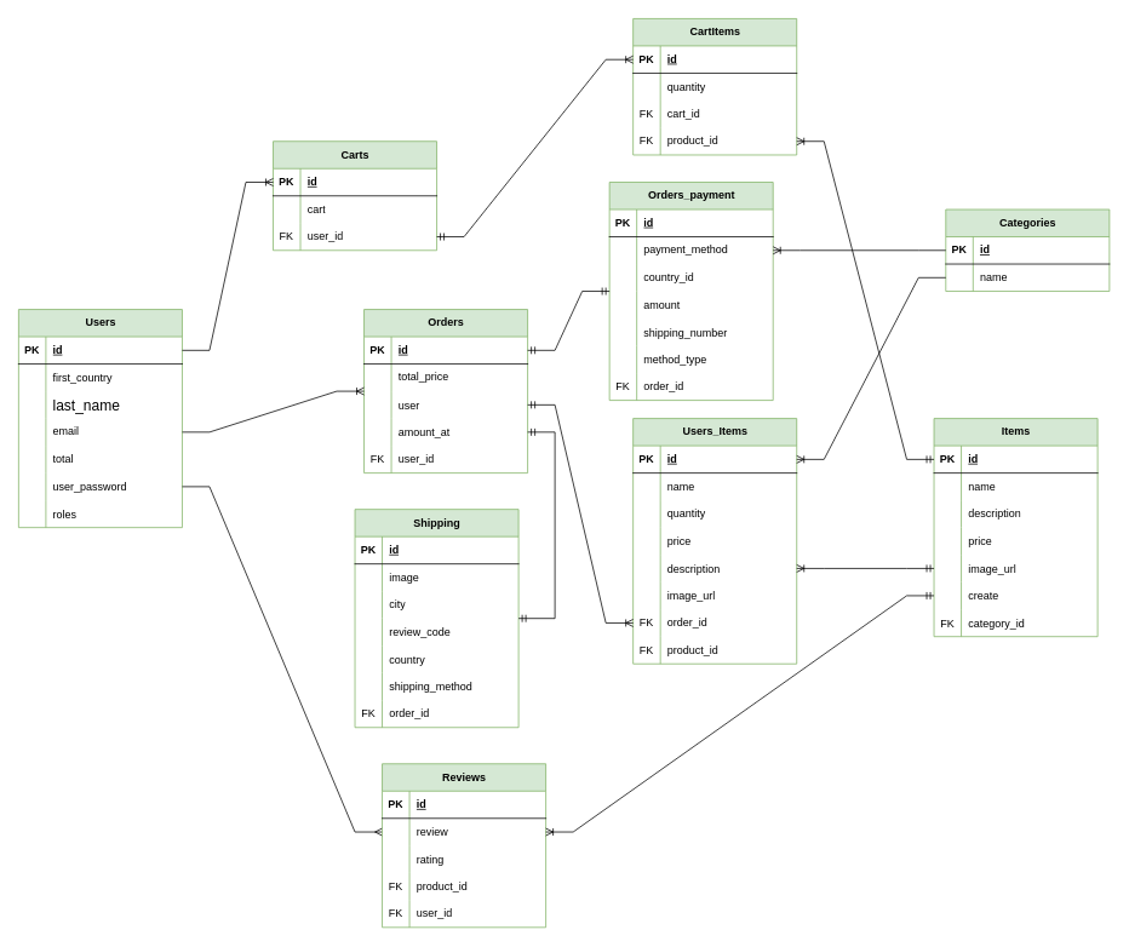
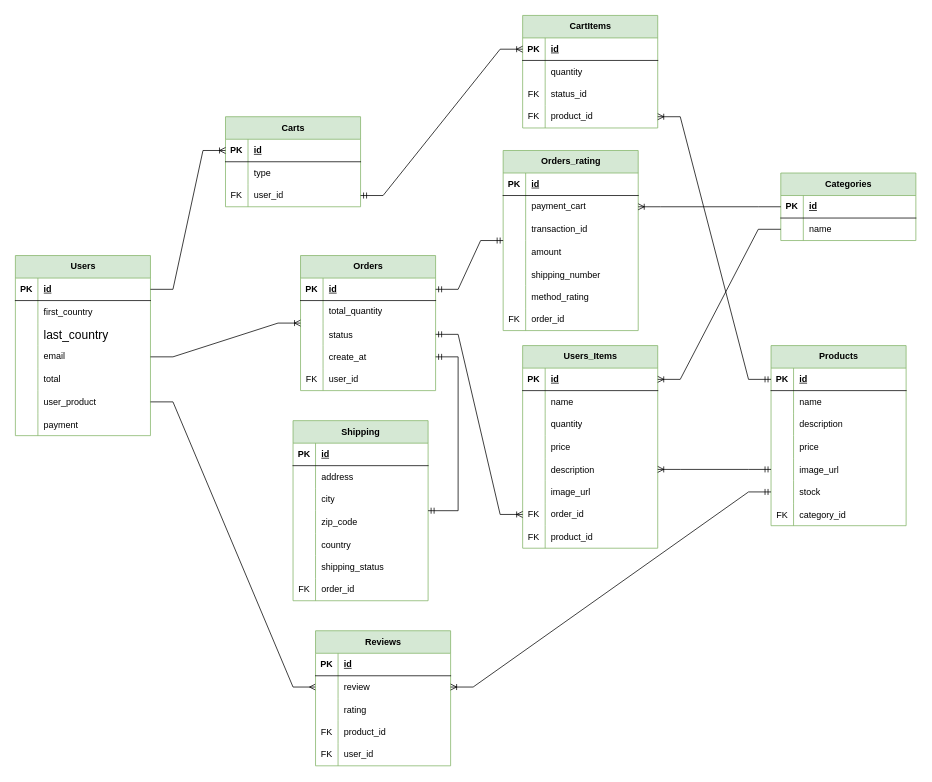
- <mxCell id="152" value="cart_id" style="shape=partialRectangle;connectable=0;fillColor=none;top=0;left=0;bottom=0;right=0;align=left;spacingLeft=6;overflow=hidden;whiteSpace=wrap;html=1;" parent="150" vertex="1"><mxGeometry x="30" width="150" height="30" as="geometry"><mxRectangle width="150" height="30" as="alternateBounds" /></mxGeometry></mxCell>
+ <mxCell id="152" value="status_id" style="shape=partialRectangle;connectable=0;fillColor=none;top=0;left=0;bottom=0;right=0;align=left;spacingLeft=6;overflow=hidden;whiteSpace=wrap;html=1;" parent="150" vertex="1"><mxGeometry x="30" width="150" height="30" as="geometry"><mxRectangle width="150" height="30" as="alternateBounds" /></mxGeometry></mxCell>
- <mxCell id="119" value="Orders_payment" style="shape=table;startSize=30;container=1;collapsible=1;childLayout=tableLayout;fixedRows=1;rowLines=0;fontStyle=1;align=center;resizeLast=1;html=1;fillColor=#d5e8d4;strokeColor=#82b366;" parent="1" vertex="1"><mxGeometry x="670" y="200" width="180" height="240" as="geometry" /></mxCell>
+ <mxCell id="119" value="Orders_rating" style="shape=table;startSize=30;container=1;collapsible=1;childLayout=tableLayout;fixedRows=1;rowLines=0;fontStyle=1;align=center;resizeLast=1;html=1;fillColor=#d5e8d4;strokeColor=#82b366;" parent="1" vertex="1"><mxGeometry x="670" y="200" width="180" height="240" as="geometry" /></mxCell>
- <mxCell id="163" value="cart" style="shape=partialRectangle;connectable=0;fillColor=none;top=0;left=0;bottom=0;right=0;align=left;spacingLeft=6;overflow=hidden;whiteSpace=wrap;html=1;" parent="161" vertex="1"><mxGeometry x="30" width="150" height="30" as="geometry"><mxRectangle width="150" height="30" as="alternateBounds" /></mxGeometry></mxCell>
+ <mxCell id="163" value="type" style="shape=partialRectangle;connectable=0;fillColor=none;top=0;left=0;bottom=0;right=0;align=left;spacingLeft=6;overflow=hidden;whiteSpace=wrap;html=1;" parent="161" vertex="1"><mxGeometry x="30" width="150" height="30" as="geometry"><mxRectangle width="150" height="30" as="alternateBounds" /></mxGeometry></mxCell>
- <mxCell id="125" value="payment_method" style="shape=partialRectangle;connectable=0;fillColor=none;top=0;left=0;bottom=0;right=0;align=left;spacingLeft=6;overflow=hidden;whiteSpace=wrap;html=1;" parent="123" vertex="1"><mxGeometry x="30" width="150" height="30" as="geometry"><mxRectangle width="150" height="30" as="alternateBounds" /></mxGeometry></mxCell>
+ <mxCell id="125" value="payment_cart" style="shape=partialRectangle;connectable=0;fillColor=none;top=0;left=0;bottom=0;right=0;align=left;spacingLeft=6;overflow=hidden;whiteSpace=wrap;html=1;" parent="123" vertex="1"><mxGeometry x="30" width="150" height="30" as="geometry"><mxRectangle width="150" height="30" as="alternateBounds" /></mxGeometry></mxCell>
- <mxCell id="128" value="country_id" style="shape=partialRectangle;connectable=0;fillColor=none;top=0;left=0;bottom=0;right=0;align=left;spacingLeft=6;overflow=hidden;whiteSpace=wrap;html=1;" parent="126" vertex="1"><mxGeometry x="30" width="150" height="30" as="geometry"><mxRectangle width="150" height="30" as="alternateBounds" /></mxGeometry></mxCell>
+ <mxCell id="128" value="transaction_id" style="shape=partialRectangle;connectable=0;fillColor=none;top=0;left=0;bottom=0;right=0;align=left;spacingLeft=6;overflow=hidden;whiteSpace=wrap;html=1;" parent="126" vertex="1"><mxGeometry x="30" width="150" height="30" as="geometry"><mxRectangle width="150" height="30" as="alternateBounds" /></mxGeometry></mxCell>
- <mxCell id="137" value="method_type" style="shape=partialRectangle;connectable=0;fillColor=none;top=0;left=0;bottom=0;right=0;align=left;spacingLeft=6;overflow=hidden;" parent="135" vertex="1"><mxGeometry x="30" width="150" height="30" as="geometry"><mxRectangle width="150" height="30" as="alternateBounds" /></mxGeometry></mxCell>
+ <mxCell id="137" value="method_rating" style="shape=partialRectangle;connectable=0;fillColor=none;top=0;left=0;bottom=0;right=0;align=left;spacingLeft=6;overflow=hidden;" parent="135" vertex="1"><mxGeometry x="30" width="150" height="30" as="geometry"><mxRectangle width="150" height="30" as="alternateBounds" /></mxGeometry></mxCell>
- <mxCell id="52" value="total_price" style="shape=partialRectangle;connectable=0;fillColor=none;top=0;left=0;bottom=0;right=0;align=left;spacingLeft=6;overflow=hidden;whiteSpace=wrap;html=1;" parent="50" vertex="1"><mxGeometry x="30" width="150" height="30" as="geometry"><mxRectangle width="150" height="30" as="alternateBounds" /></mxGeometry></mxCell>
+ <mxCell id="52" value="total_quantity" style="shape=partialRectangle;connectable=0;fillColor=none;top=0;left=0;bottom=0;right=0;align=left;spacingLeft=6;overflow=hidden;whiteSpace=wrap;html=1;" parent="50" vertex="1"><mxGeometry x="30" width="150" height="30" as="geometry"><mxRectangle width="150" height="30" as="alternateBounds" /></mxGeometry></mxCell>
- <mxCell id="11" value="last_name" style="shape=partialRectangle;connectable=0;fillColor=none;top=0;left=0;bottom=0;right=0;align=left;spacingLeft=6;overflow=hidden;fontSize=16;" vertex="1" parent="9"><mxGeometry x="30" width="150" height="30" as="geometry"><mxRectangle width="150" height="30" as="alternateBounds" /></mxGeometry></mxCell>
+ <mxCell id="11" value="last_country" style="shape=partialRectangle;connectable=0;fillColor=none;top=0;left=0;bottom=0;right=0;align=left;spacingLeft=6;overflow=hidden;fontSize=16;" vertex="1" parent="9"><mxGeometry x="30" width="150" height="30" as="geometry"><mxRectangle width="150" height="30" as="alternateBounds" /></mxGeometry></mxCell>
- <mxCell id="55" value="user" style="shape=partialRectangle;connectable=0;fillColor=none;top=0;left=0;bottom=0;right=0;align=left;spacingLeft=6;overflow=hidden;" parent="53" vertex="1"><mxGeometry x="30" width="150" height="30" as="geometry"><mxRectangle width="150" height="30" as="alternateBounds" /></mxGeometry></mxCell>
+ <mxCell id="55" value="status" style="shape=partialRectangle;connectable=0;fillColor=none;top=0;left=0;bottom=0;right=0;align=left;spacingLeft=6;overflow=hidden;" parent="53" vertex="1"><mxGeometry x="30" width="150" height="30" as="geometry"><mxRectangle width="150" height="30" as="alternateBounds" /></mxGeometry></mxCell>
- <mxCell id="58" value="amount_at" style="shape=partialRectangle;connectable=0;fillColor=none;top=0;left=0;bottom=0;right=0;align=left;spacingLeft=6;overflow=hidden;" parent="56" vertex="1"><mxGeometry x="30" width="150" height="30" as="geometry"><mxRectangle width="150" height="30" as="alternateBounds" /></mxGeometry></mxCell>
+ <mxCell id="58" value="create_at" style="shape=partialRectangle;connectable=0;fillColor=none;top=0;left=0;bottom=0;right=0;align=left;spacingLeft=6;overflow=hidden;" parent="56" vertex="1"><mxGeometry x="30" width="150" height="30" as="geometry"><mxRectangle width="150" height="30" as="alternateBounds" /></mxGeometry></mxCell>
- <mxCell id="24" value="Items" style="shape=table;startSize=30;container=1;collapsible=1;childLayout=tableLayout;fixedRows=1;rowLines=0;fontStyle=1;align=center;resizeLast=1;html=1;fillColor=#d5e8d4;strokeColor=#82b366;" parent="1" vertex="1"><mxGeometry x="1027" y="460" width="180" height="240" as="geometry" /></mxCell>
+ <mxCell id="24" value="Products" style="shape=table;startSize=30;container=1;collapsible=1;childLayout=tableLayout;fixedRows=1;rowLines=0;fontStyle=1;align=center;resizeLast=1;html=1;fillColor=#d5e8d4;strokeColor=#82b366;" parent="1" vertex="1"><mxGeometry x="1027" y="460" width="180" height="240" as="geometry" /></mxCell>
- <mxCell id="20" value="user_password" style="shape=partialRectangle;connectable=0;fillColor=none;top=0;left=0;bottom=0;right=0;align=left;spacingLeft=6;overflow=hidden;whiteSpace=wrap;html=1;" parent="18" vertex="1"><mxGeometry x="30" width="150" height="30" as="geometry"><mxRectangle width="150" height="30" as="alternateBounds" /></mxGeometry></mxCell>
+ <mxCell id="20" value="user_product" style="shape=partialRectangle;connectable=0;fillColor=none;top=0;left=0;bottom=0;right=0;align=left;spacingLeft=6;overflow=hidden;whiteSpace=wrap;html=1;" parent="18" vertex="1"><mxGeometry x="30" width="150" height="30" as="geometry"><mxRectangle width="150" height="30" as="alternateBounds" /></mxGeometry></mxCell>
- <mxCell id="23" value="roles" style="shape=partialRectangle;connectable=0;fillColor=none;top=0;left=0;bottom=0;right=0;align=left;spacingLeft=6;overflow=hidden;" parent="21" vertex="1"><mxGeometry x="30" width="150" height="30" as="geometry"><mxRectangle width="150" height="30" as="alternateBounds" /></mxGeometry></mxCell>
+ <mxCell id="23" value="payment" style="shape=partialRectangle;connectable=0;fillColor=none;top=0;left=0;bottom=0;right=0;align=left;spacingLeft=6;overflow=hidden;" parent="21" vertex="1"><mxGeometry x="30" width="150" height="30" as="geometry"><mxRectangle width="150" height="30" as="alternateBounds" /></mxGeometry></mxCell>
- <mxCell id="95" value="image" style="shape=partialRectangle;connectable=0;fillColor=none;top=0;left=0;bottom=0;right=0;align=left;spacingLeft=6;overflow=hidden;whiteSpace=wrap;html=1;" parent="93" vertex="1"><mxGeometry x="30" width="150" height="30" as="geometry"><mxRectangle width="150" height="30" as="alternateBounds" /></mxGeometry></mxCell>
+ <mxCell id="95" value="address" style="shape=partialRectangle;connectable=0;fillColor=none;top=0;left=0;bottom=0;right=0;align=left;spacingLeft=6;overflow=hidden;whiteSpace=wrap;html=1;" parent="93" vertex="1"><mxGeometry x="30" width="150" height="30" as="geometry"><mxRectangle width="150" height="30" as="alternateBounds" /></mxGeometry></mxCell>
- <mxCell id="42" value="create" style="shape=partialRectangle;connectable=0;fillColor=none;top=0;left=0;bottom=0;right=0;align=left;spacingLeft=6;overflow=hidden;" parent="40" vertex="1"><mxGeometry x="30" width="150" height="30" as="geometry"><mxRectangle width="150" height="30" as="alternateBounds" /></mxGeometry></mxCell>
+ <mxCell id="42" value="stock" style="shape=partialRectangle;connectable=0;fillColor=none;top=0;left=0;bottom=0;right=0;align=left;spacingLeft=6;overflow=hidden;" parent="40" vertex="1"><mxGeometry x="30" width="150" height="30" as="geometry"><mxRectangle width="150" height="30" as="alternateBounds" /></mxGeometry></mxCell>
- <mxCell id="101" value="review_code" style="shape=partialRectangle;connectable=0;fillColor=none;top=0;left=0;bottom=0;right=0;align=left;spacingLeft=6;overflow=hidden;" parent="99" vertex="1"><mxGeometry x="30" width="150" height="30" as="geometry"><mxRectangle width="150" height="30" as="alternateBounds" /></mxGeometry></mxCell>
+ <mxCell id="101" value="zip_code" style="shape=partialRectangle;connectable=0;fillColor=none;top=0;left=0;bottom=0;right=0;align=left;spacingLeft=6;overflow=hidden;" parent="99" vertex="1"><mxGeometry x="30" width="150" height="30" as="geometry"><mxRectangle width="150" height="30" as="alternateBounds" /></mxGeometry></mxCell>
- <mxCell id="107" value="shipping_method" style="shape=partialRectangle;connectable=0;fillColor=none;top=0;left=0;bottom=0;right=0;align=left;spacingLeft=6;overflow=hidden;" parent="105" vertex="1"><mxGeometry x="30" width="150" height="30" as="geometry"><mxRectangle width="150" height="30" as="alternateBounds" /></mxGeometry></mxCell>
+ <mxCell id="107" value="shipping_status" style="shape=partialRectangle;connectable=0;fillColor=none;top=0;left=0;bottom=0;right=0;align=left;spacingLeft=6;overflow=hidden;" parent="105" vertex="1"><mxGeometry x="30" width="150" height="30" as="geometry"><mxRectangle width="150" height="30" as="alternateBounds" /></mxGeometry></mxCell>
